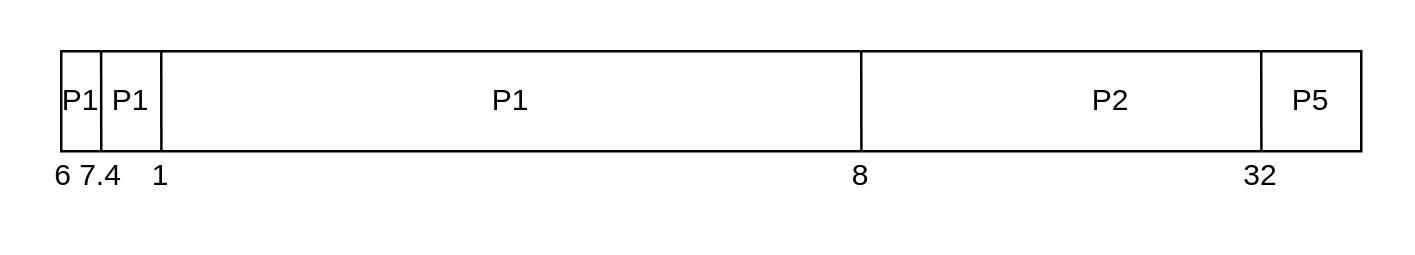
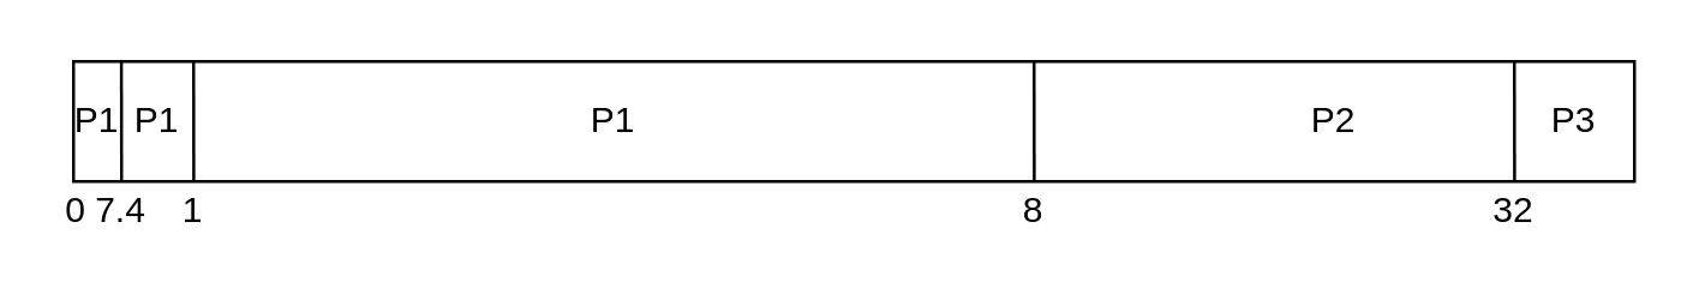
- <mxCell id="15" value="P5" style="text;html=1;strokeColor=none;fillColor=none;align=center;verticalAlign=middle;whiteSpace=wrap;rounded=0;" vertex="1" parent="1"><mxGeometry x="514" y="30" width="20" height="20" as="geometry" /></mxCell>
+ <mxCell id="15" value="P3" style="text;html=1;strokeColor=none;fillColor=none;align=center;verticalAlign=middle;whiteSpace=wrap;rounded=0;" vertex="1" parent="1"><mxGeometry x="514" y="30" width="20" height="20" as="geometry" /></mxCell>
- <mxCell id="3" value="6" style="text;html=1;strokeColor=none;fillColor=none;align=center;verticalAlign=middle;whiteSpace=wrap;rounded=0;" vertex="1" parent="1"><mxGeometry x="20" y="60" width="10" height="20" as="geometry" /></mxCell>
+ <mxCell id="3" value="0" style="text;html=1;strokeColor=none;fillColor=none;align=center;verticalAlign=middle;whiteSpace=wrap;rounded=0;" vertex="1" parent="1"><mxGeometry x="20" y="60" width="10" height="20" as="geometry" /></mxCell>
